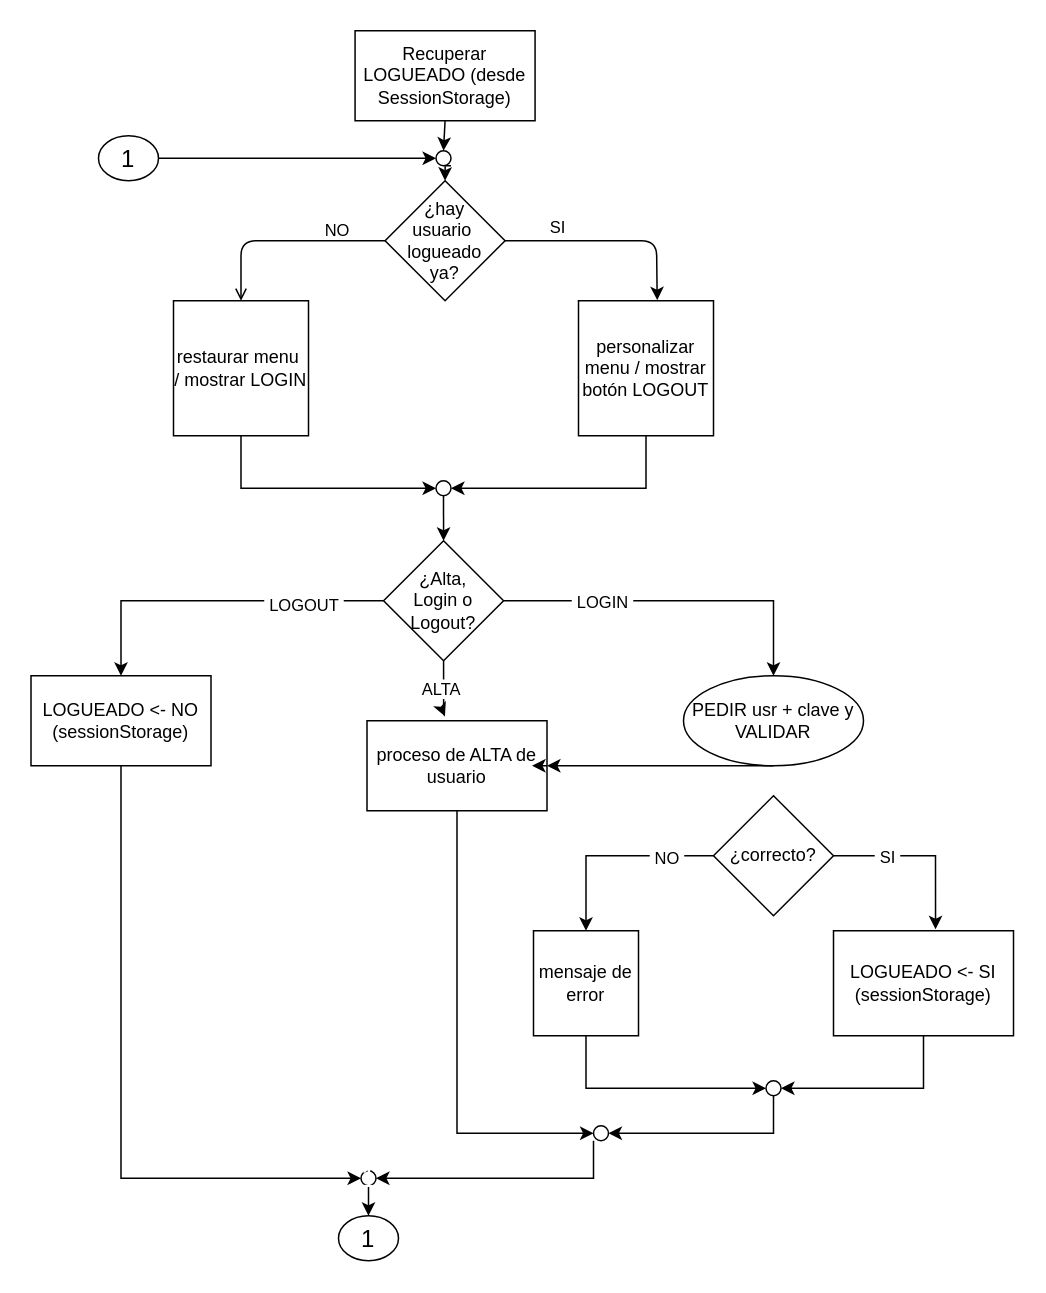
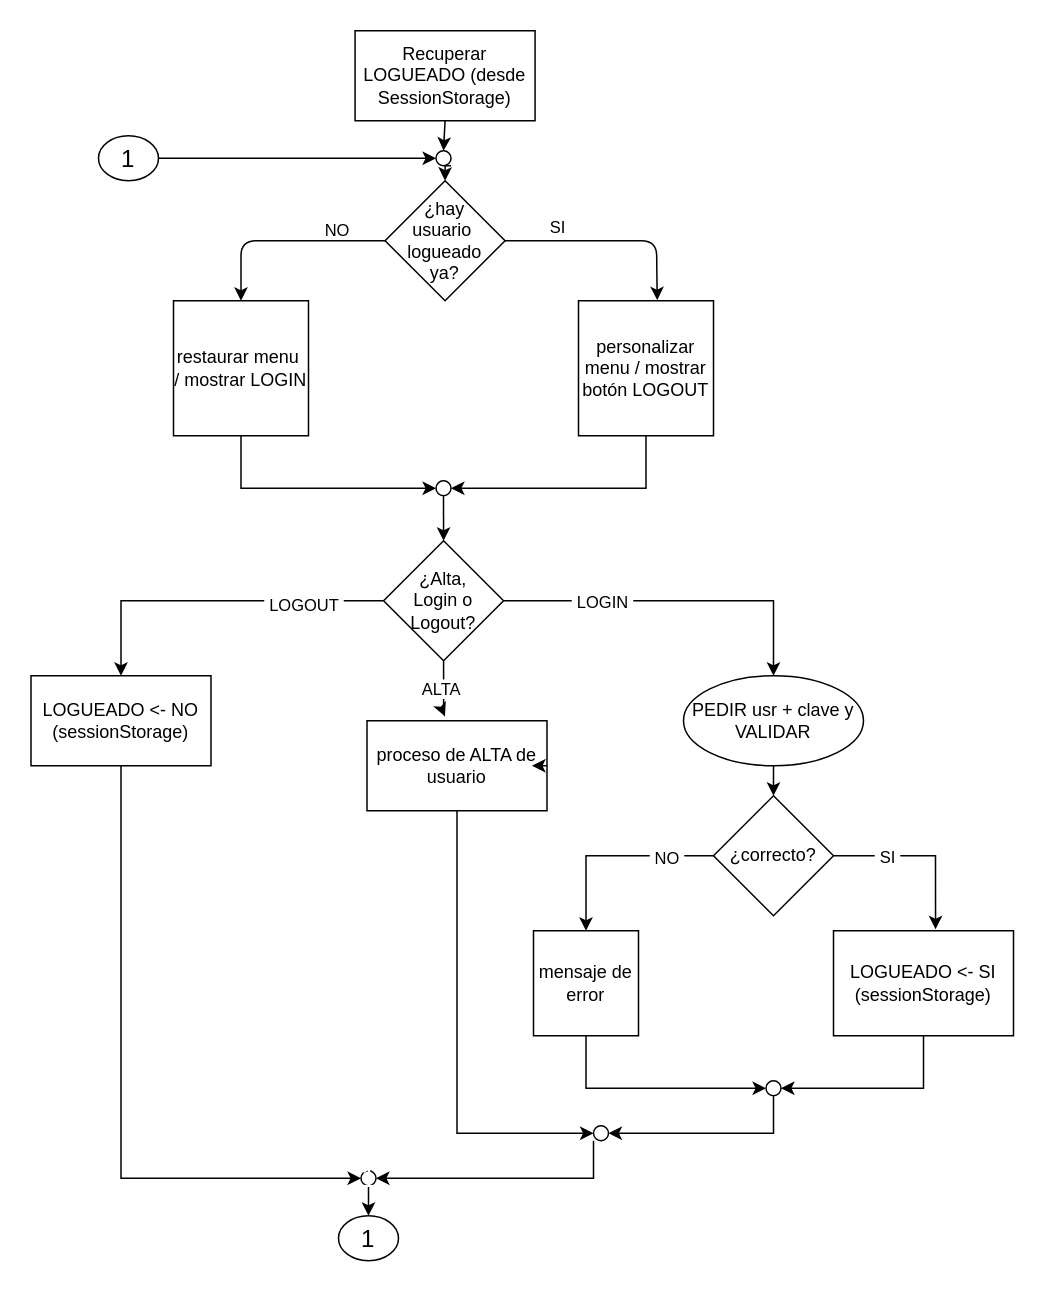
- <mxCell id="29" value="" style="endArrow=open;html=1;entryX=0.5;entryY=0;entryDx=0;entryDy=0;exitX=0;exitY=0.5;exitDx=0;exitDy=0;" parent="1" target="26" edge="1" source="22"><mxGeometry width="50" height="50" relative="1" as="geometry"><mxPoint x="265" y="98" as="sourcePoint" /><mxPoint x="342.56" y="170.5" as="targetPoint" /><Array as="points"><mxPoint x="160" y="160" /></Array></mxGeometry></mxCell>
+ <mxCell id="29" value="" style="endArrow=classic;html=1;entryX=0.5;entryY=0;entryDx=0;entryDy=0;exitX=0;exitY=0.5;exitDx=0;exitDy=0;" parent="1" target="26" edge="1" source="22"><mxGeometry width="50" height="50" relative="1" as="geometry"><mxPoint x="265" y="98" as="sourcePoint" /><mxPoint x="342.56" y="170.5" as="targetPoint" /><Array as="points"><mxPoint x="160" y="160" /></Array></mxGeometry></mxCell>
- <mxCell id="19" value="" style="endArrow=classic;html=1;exitX=0.5;exitY=1;exitDx=0;exitDy=0;" parent="1" source="8" target="18" edge="1"><mxGeometry width="50" height="50" relative="1" as="geometry"><mxPoint x="365" y="590" as="sourcePoint" /><mxPoint x="415" y="540" as="targetPoint" /></mxGeometry></mxCell>
+ <mxCell id="19" value="" style="endArrow=classic;html=1;entryX=0.5;entryY=0;entryDx=0;entryDy=0;exitX=0.5;exitY=1;exitDx=0;exitDy=0;" parent="1" source="8" target="13" edge="1"><mxGeometry width="50" height="50" relative="1" as="geometry"><mxPoint x="365" y="590" as="sourcePoint" /><mxPoint x="415" y="540" as="targetPoint" /></mxGeometry></mxCell>
